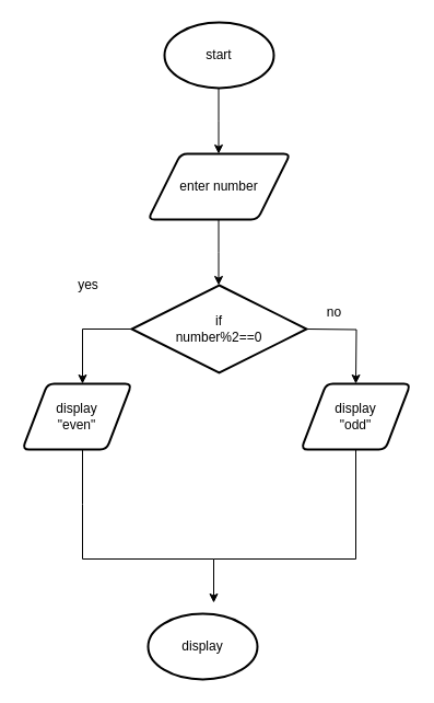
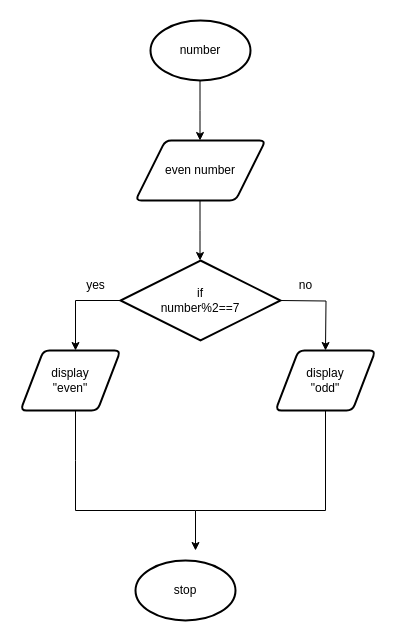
- <mxCell id="2" value="start" style="strokeWidth=2;html=1;shape=mxgraph.flowchart.start_1;whiteSpace=wrap;" vertex="1" parent="1"><mxGeometry x="150" y="20" width="100" height="60" as="geometry" /></mxCell>
+ <mxCell id="2" value="number" style="strokeWidth=2;html=1;shape=mxgraph.flowchart.start_1;whiteSpace=wrap;" vertex="1" parent="1"><mxGeometry x="150" y="20" width="100" height="60" as="geometry" /></mxCell>
- <mxCell id="8" value="enter number" style="shape=parallelogram;html=1;strokeWidth=2;perimeter=parallelogramPerimeter;whiteSpace=wrap;rounded=1;arcSize=12;size=0.23;" vertex="1" parent="1"><mxGeometry x="135" y="140" width="130" height="60" as="geometry" /></mxCell>
+ <mxCell id="8" value="even number" style="shape=parallelogram;html=1;strokeWidth=2;perimeter=parallelogramPerimeter;whiteSpace=wrap;rounded=1;arcSize=12;size=0.23;" vertex="1" parent="1"><mxGeometry x="135" y="140" width="130" height="60" as="geometry" /></mxCell>
- <mxCell id="12" value="yes" style="text;html=1;align=center;verticalAlign=middle;resizable=0;points=[];autosize=1;strokeColor=none;fillColor=none;" vertex="1" parent="1"><mxGeometry x="60" y="245" width="40" height="30" as="geometry" /></mxCell>
+ <mxCell id="12" value="yes" style="text;html=1;align=center;verticalAlign=middle;resizable=0;points=[];autosize=1;strokeColor=none;fillColor=none;" vertex="1" parent="1"><mxGeometry x="75" y="270" width="40" height="30" as="geometry" /></mxCell>
- <mxCell id="9" value="if&lt;div&gt;number%2==0&lt;/div&gt;" style="strokeWidth=2;html=1;shape=mxgraph.flowchart.decision;whiteSpace=wrap;" vertex="1" parent="1"><mxGeometry x="120" y="260" width="160" height="80" as="geometry" /></mxCell>
+ <mxCell id="9" value="if&lt;div&gt;number%2==7&lt;/div&gt;" style="strokeWidth=2;html=1;shape=mxgraph.flowchart.decision;whiteSpace=wrap;" vertex="1" parent="1"><mxGeometry x="120" y="260" width="160" height="80" as="geometry" /></mxCell>
- <mxCell id="7" value="display" style="strokeWidth=2;html=1;shape=mxgraph.flowchart.start_1;whiteSpace=wrap;" vertex="1" parent="1"><mxGeometry x="135" y="560" width="100" height="60" as="geometry" /></mxCell>
+ <mxCell id="7" value="stop" style="strokeWidth=2;html=1;shape=mxgraph.flowchart.start_1;whiteSpace=wrap;" vertex="1" parent="1"><mxGeometry x="135" y="560" width="100" height="60" as="geometry" /></mxCell>
